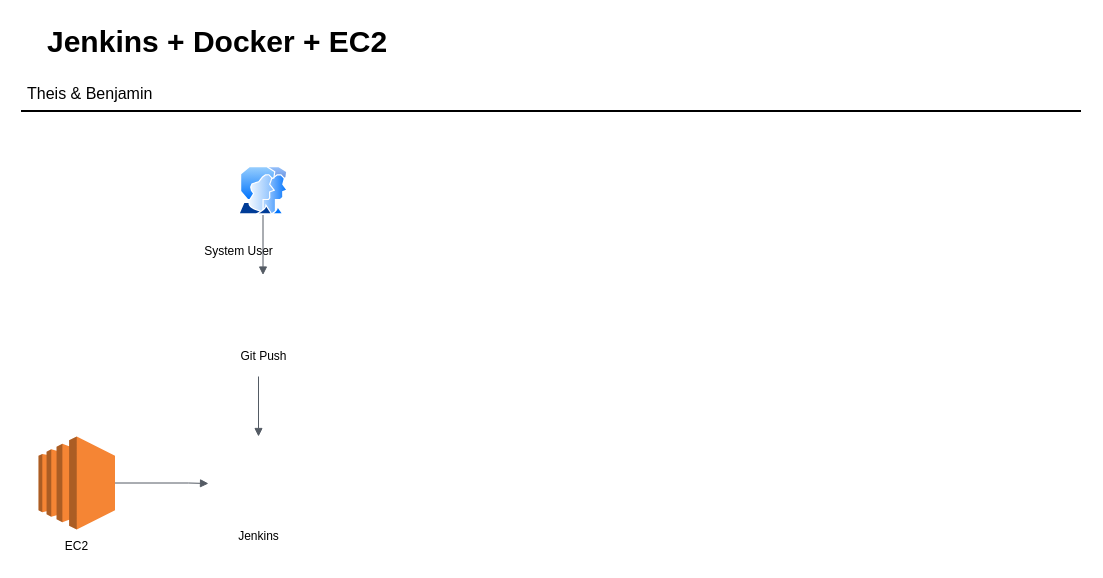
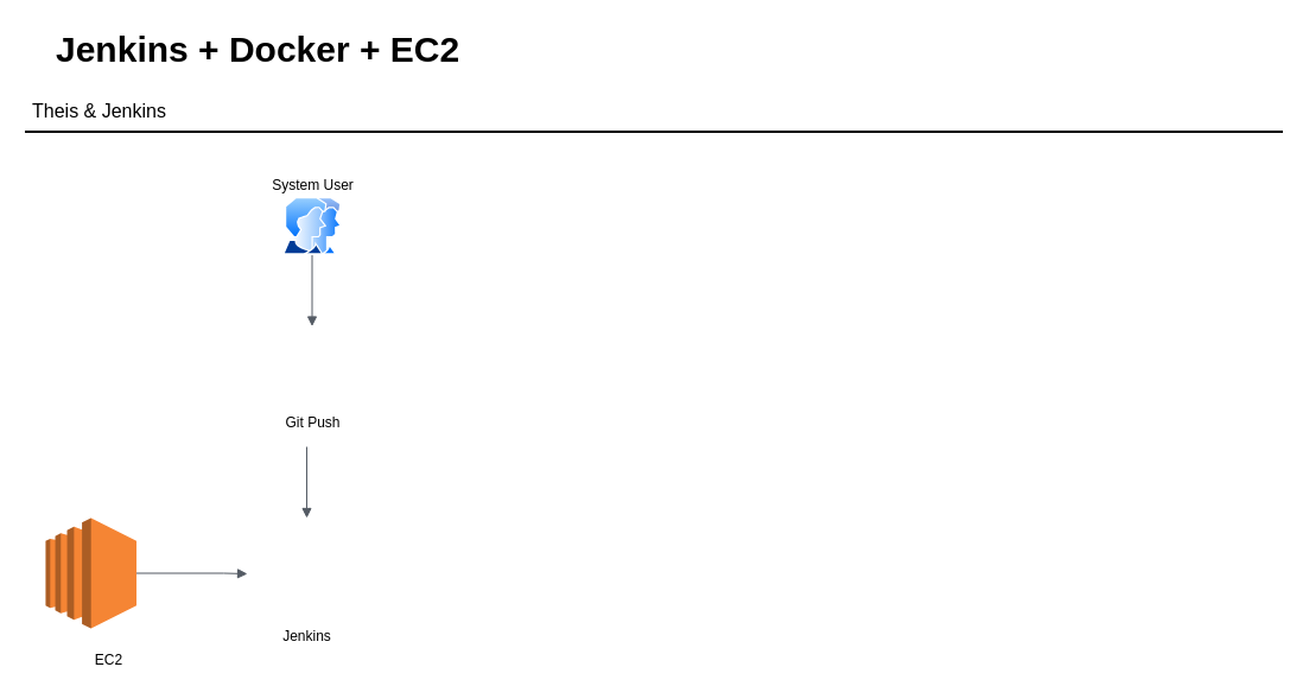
- <mxCell id="3" value="Theis &amp;amp; Benjamin" style="text;html=1;resizable=0;points=[];autosize=1;align=left;verticalAlign=top;spacingTop=-4;fontSize=16;" parent="1" vertex="1"><mxGeometry x="24.5" y="80.5" width="140" height="20" as="geometry" /></mxCell>
+ <mxCell id="3" value="Theis &amp;amp; Jenkins" style="text;html=1;resizable=0;points=[];autosize=1;align=left;verticalAlign=top;spacingTop=-4;fontSize=16;" parent="1" vertex="1"><mxGeometry x="24.5" y="80.5" width="140" height="20" as="geometry" /></mxCell>
- <mxCell id="11" value="System User" style="text;html=1;align=center;verticalAlign=middle;resizable=0;points=[];autosize=1;" vertex="1" parent="1"><mxGeometry x="198" y="241" width="80" height="20" as="geometry" /></mxCell>
+ <mxCell id="11" value="System User" style="text;html=1;align=center;verticalAlign=middle;resizable=0;points=[];autosize=1;" vertex="1" parent="1"><mxGeometry x="223" y="146" width="80" height="20" as="geometry" /></mxCell>
- <mxCell id="8" value="EC2" style="text;html=1;align=center;verticalAlign=middle;resizable=0;points=[];autosize=1;" vertex="1" parent="1"><mxGeometry x="56.25" y="536" width="40" height="20" as="geometry" /></mxCell>
+ <mxCell id="8" value="EC2" style="text;html=1;align=center;verticalAlign=middle;resizable=0;points=[];autosize=1;" vertex="1" parent="1"><mxGeometry x="71.25" y="546" width="40" height="20" as="geometry" /></mxCell>
